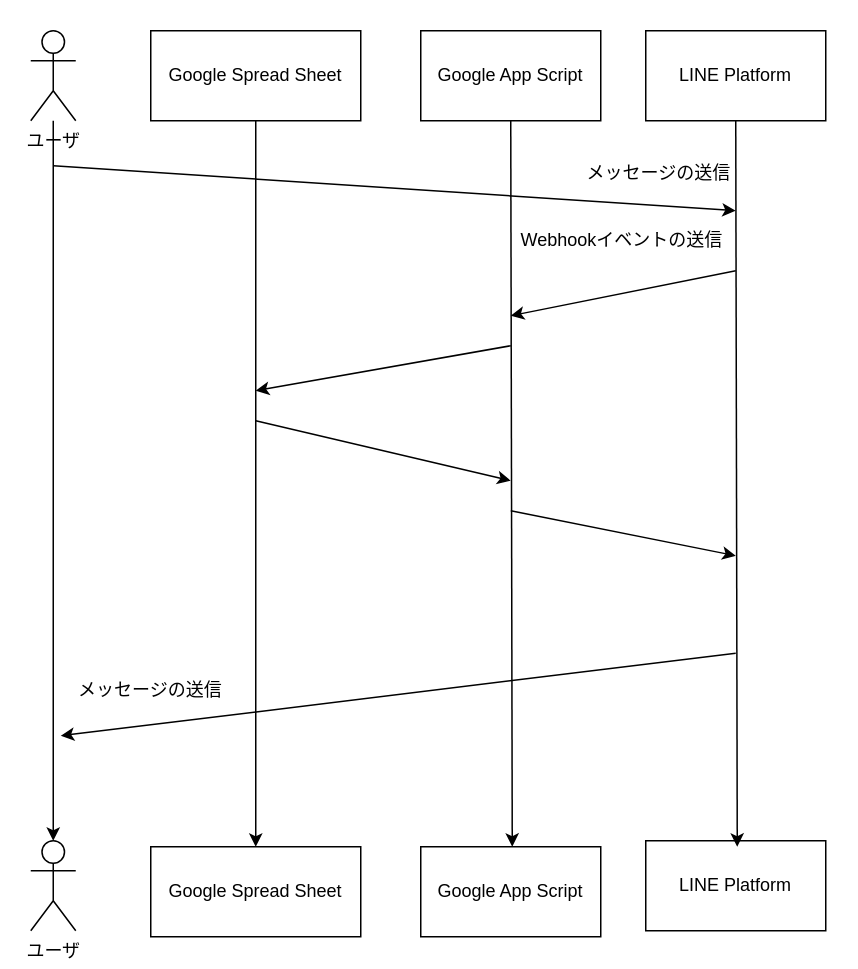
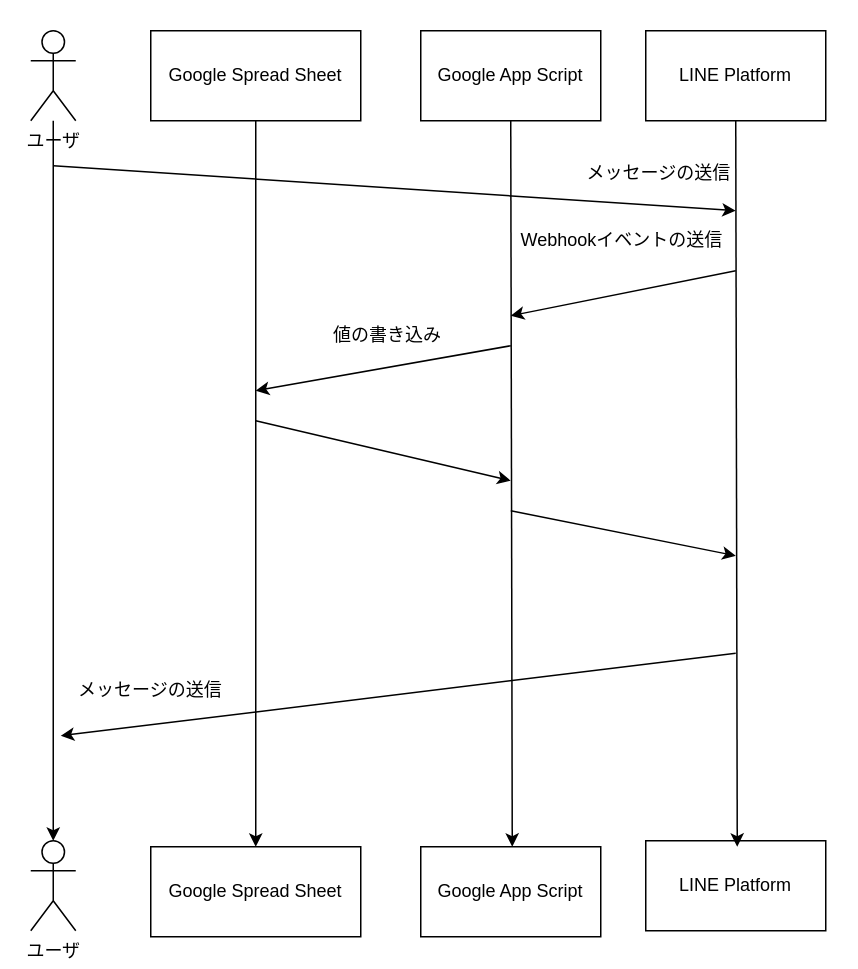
+ <mxCell id="19" value="値の書き込み" style="text;html=1;resizable=0;points=[];autosize=1;align=left;verticalAlign=top;spacingTop=-4;" parent="1" vertex="1"><mxGeometry x="220" y="213" width="90" height="20" as="geometry" /></mxCell>
